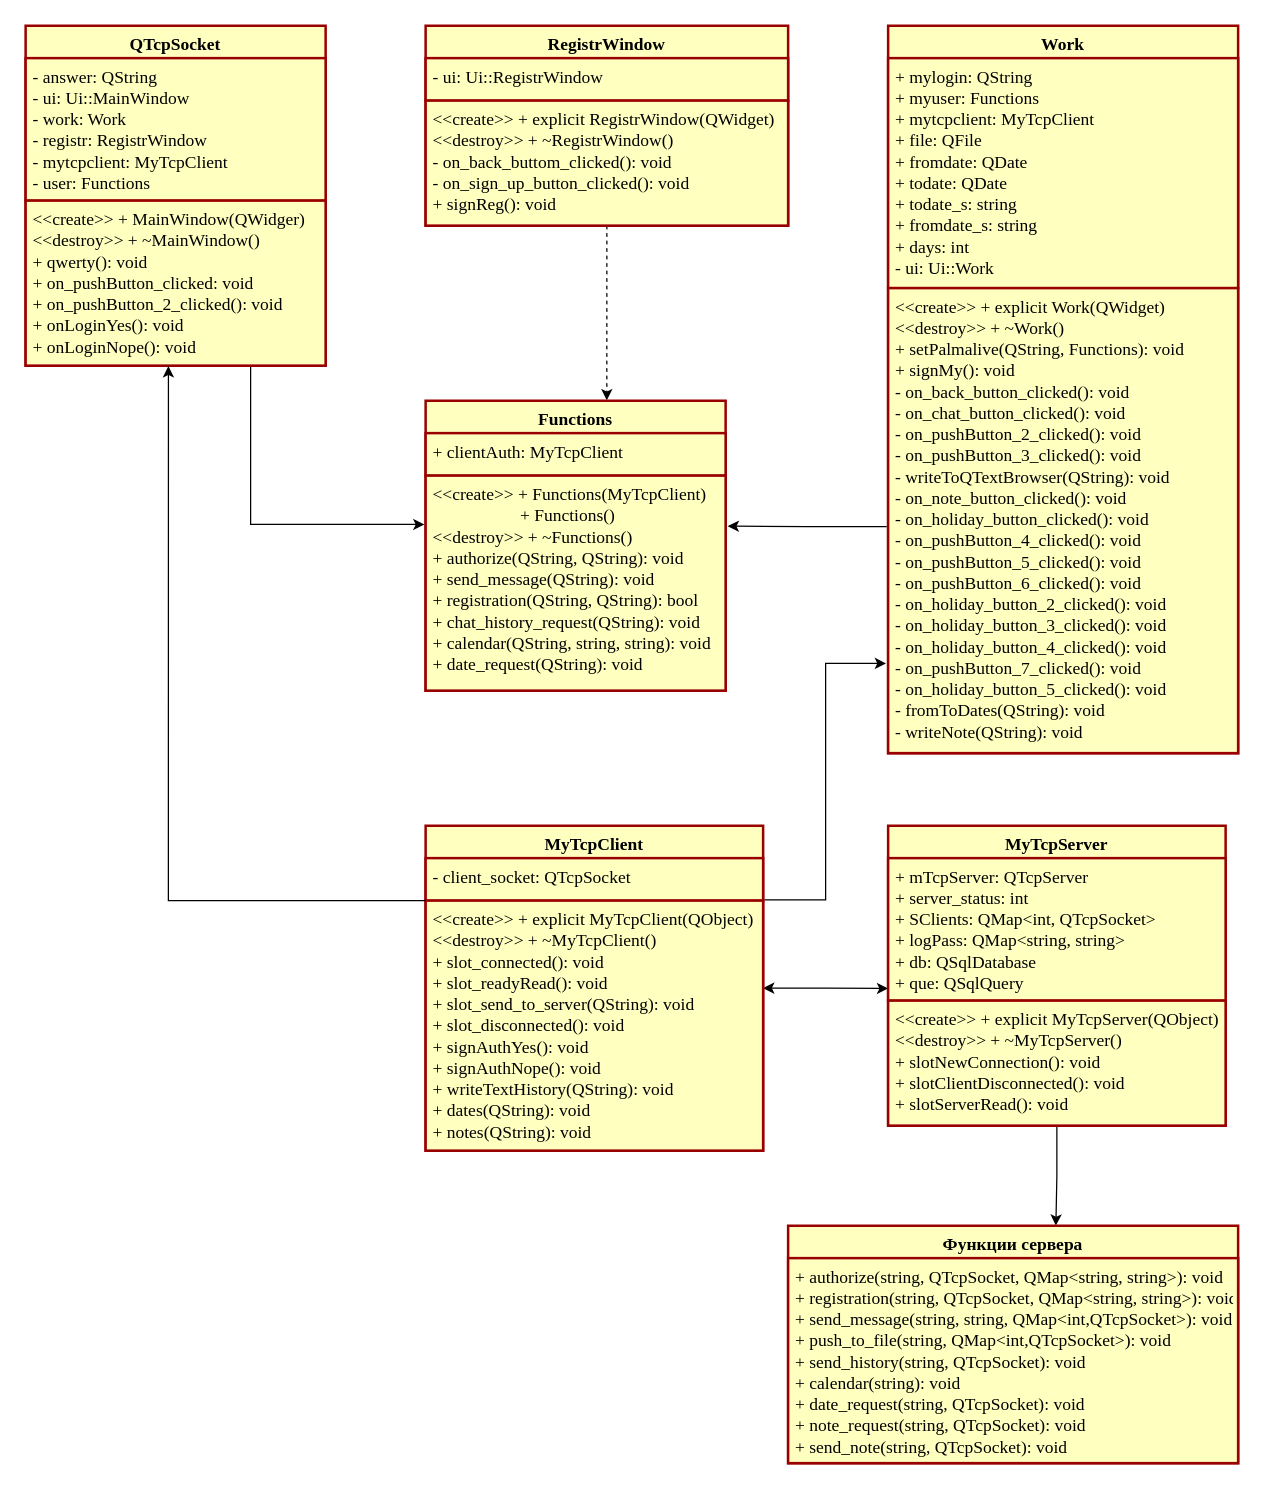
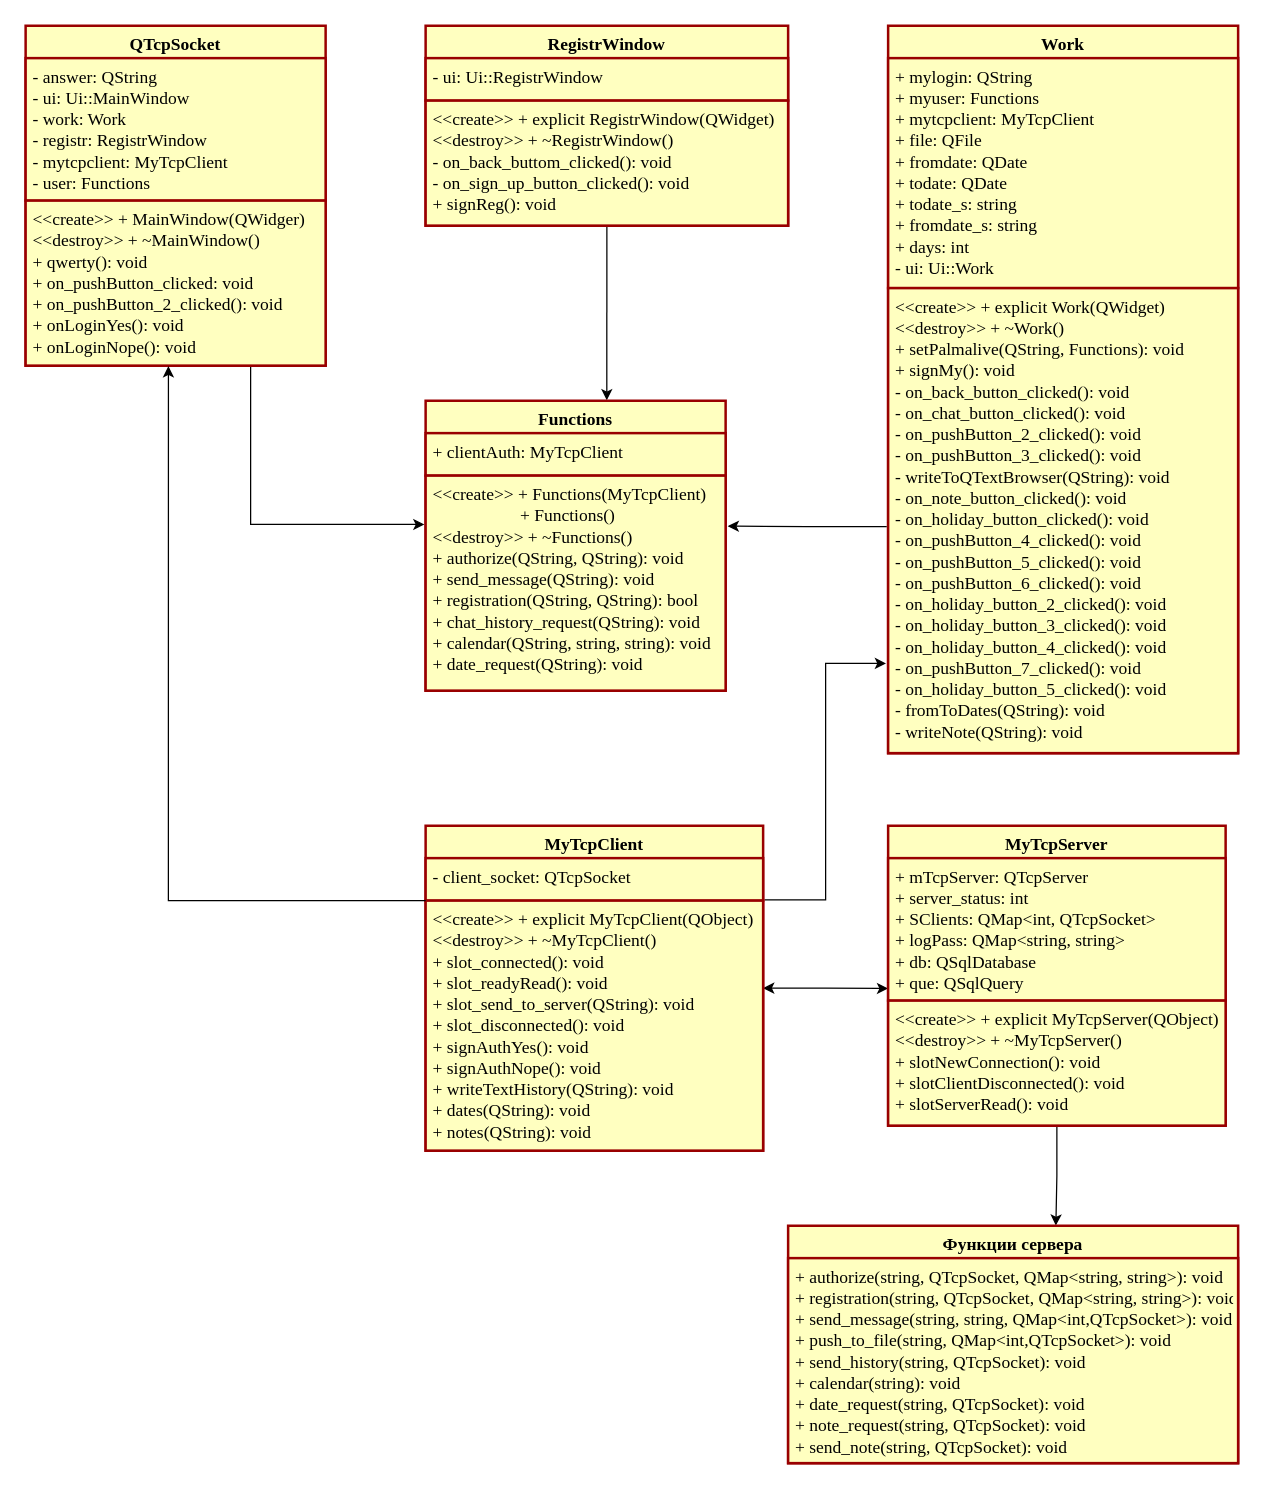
- <mxCell id="6" style="edgeStyle=orthogonalEdgeStyle;rounded=0;orthogonalLoop=1;jettySize=auto;html=1;exitX=0.5;exitY=1;exitDx=0;exitDy=0;entryX=0.604;entryY=-0.001;entryDx=0;entryDy=0;entryPerimeter=0;fontFamily=Times New Roman;fontSize=14;dashed=1;" edge="1" parent="1" source="7" target="13"><mxGeometry relative="1" as="geometry" /></mxCell>
+ <mxCell id="6" style="edgeStyle=orthogonalEdgeStyle;rounded=0;orthogonalLoop=1;jettySize=auto;html=1;exitX=0.5;exitY=1;exitDx=0;exitDy=0;entryX=0.604;entryY=-0.001;entryDx=0;entryDy=0;entryPerimeter=0;fontFamily=Times New Roman;fontSize=14;" edge="1" parent="1" source="7" target="13"><mxGeometry relative="1" as="geometry" /></mxCell>
